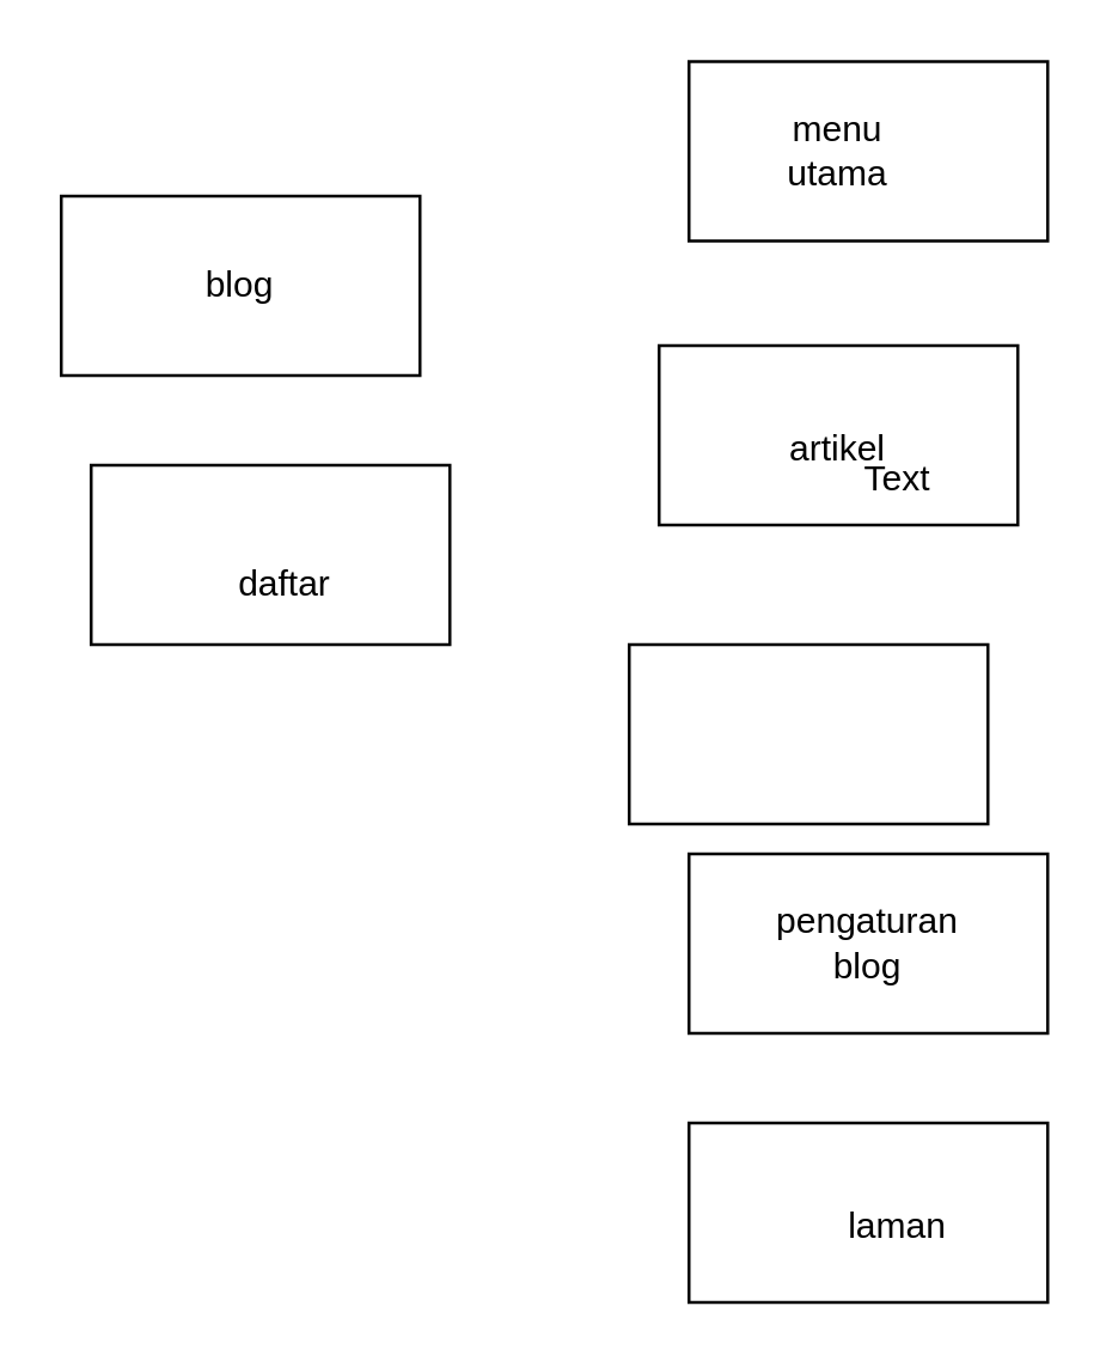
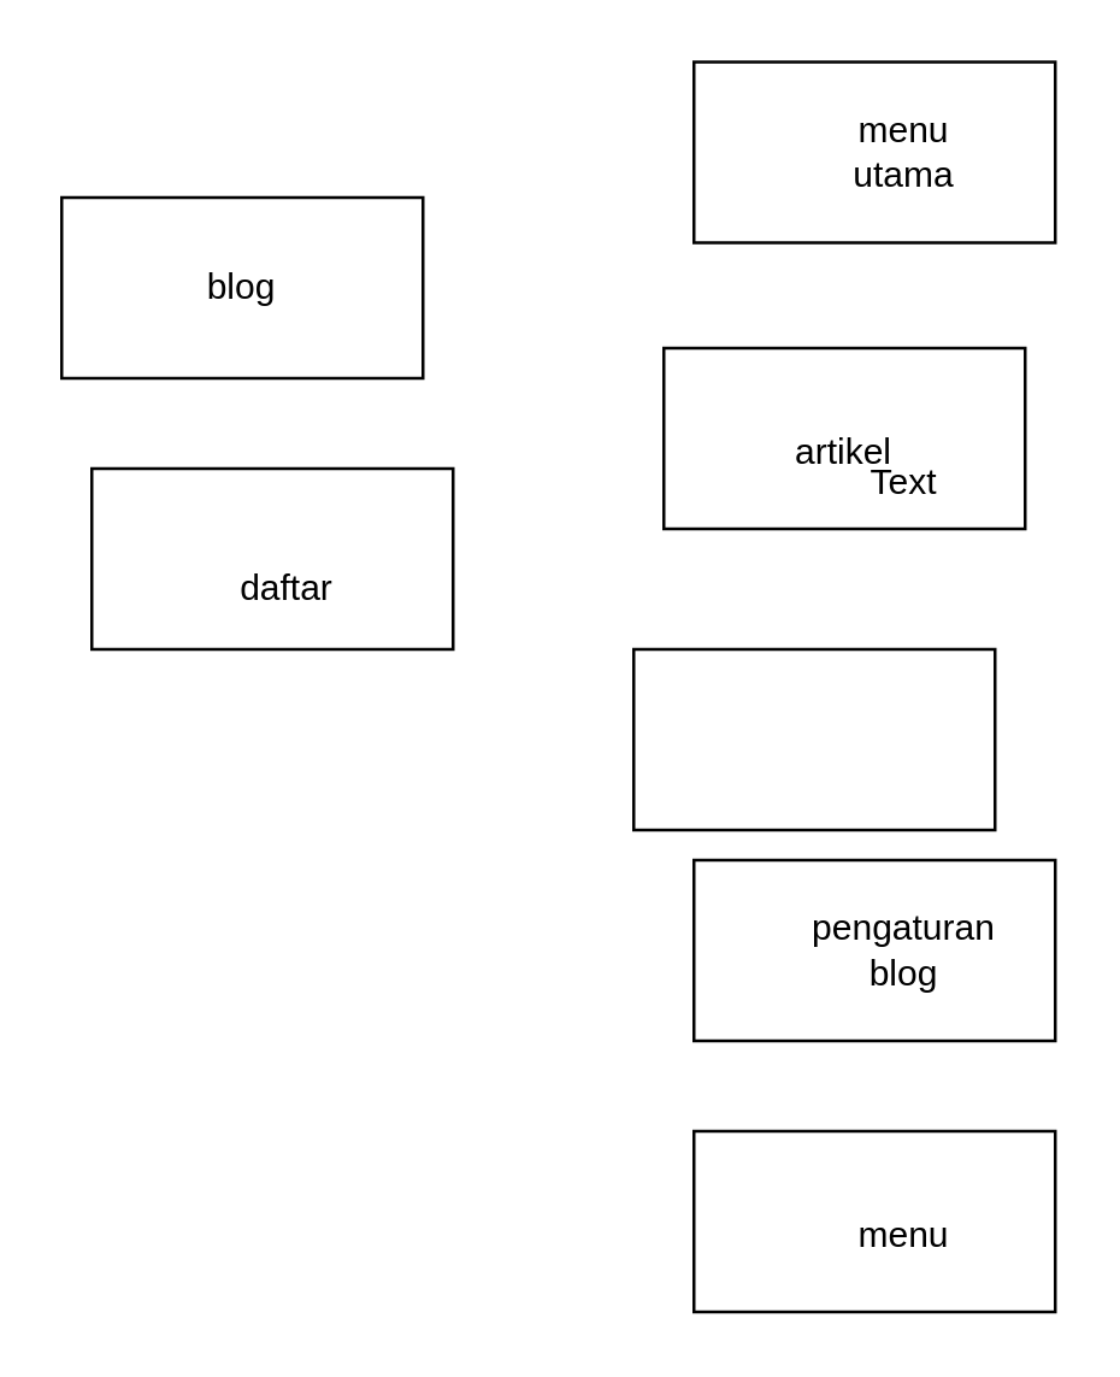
- <mxCell id="7" value="menu utama" style="text;html=1;strokeColor=none;fillColor=none;align=center;verticalAlign=middle;whiteSpace=wrap;rounded=0;" vertex="1" parent="1"><mxGeometry x="250" y="35" width="60" height="30" as="geometry" /></mxCell>
+ <mxCell id="7" value="menu utama" style="text;html=1;strokeColor=none;fillColor=none;align=center;verticalAlign=middle;whiteSpace=wrap;rounded=0;" vertex="1" parent="1"><mxGeometry x="270" y="35" width="60" height="30" as="geometry" /></mxCell>
- <mxCell id="13" value="pengaturan blog" style="text;html=1;strokeColor=none;fillColor=none;align=center;verticalAlign=middle;whiteSpace=wrap;rounded=0;" vertex="1" parent="1"><mxGeometry x="260" y="300" width="60" height="30" as="geometry" /></mxCell>
+ <mxCell id="13" value="pengaturan blog" style="text;html=1;strokeColor=none;fillColor=none;align=center;verticalAlign=middle;whiteSpace=wrap;rounded=0;" vertex="1" parent="1"><mxGeometry x="270" y="300" width="60" height="30" as="geometry" /></mxCell>
- <mxCell id="15" value="laman" style="text;html=1;strokeColor=none;fillColor=none;align=center;verticalAlign=middle;whiteSpace=wrap;rounded=0;" vertex="1" parent="1"><mxGeometry x="270" y="395" width="60" height="30" as="geometry" /></mxCell>
+ <mxCell id="15" value="menu" style="text;html=1;strokeColor=none;fillColor=none;align=center;verticalAlign=middle;whiteSpace=wrap;rounded=0;" vertex="1" parent="1"><mxGeometry x="270" y="395" width="60" height="30" as="geometry" /></mxCell>
